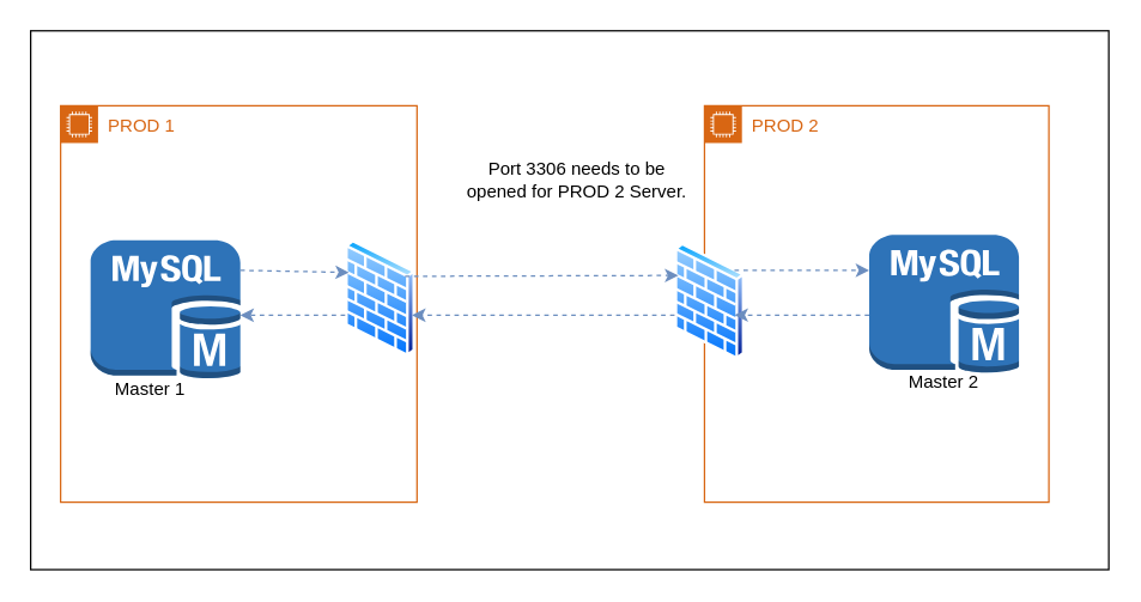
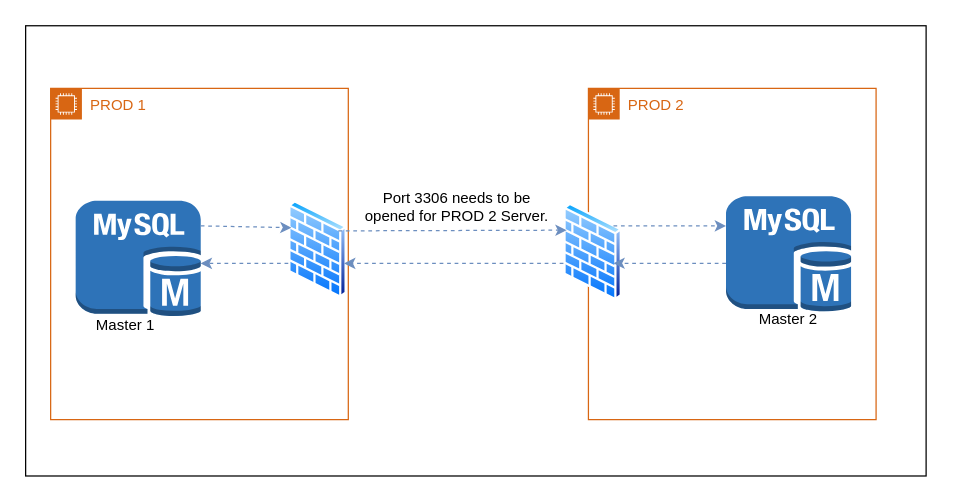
- <mxCell id="17" value="Port 3306 needs to be opened for PROD 2 Server." style="text;html=1;align=center;verticalAlign=middle;whiteSpace=wrap;rounded=0;" vertex="1" parent="1"><mxGeometry x="310" y="105" width="150" height="30" as="geometry" /></mxCell>
+ <mxCell id="17" value="Port 3306 needs to be opened for PROD 2 Server." style="text;html=1;align=center;verticalAlign=middle;whiteSpace=wrap;rounded=0;" vertex="1" parent="1"><mxGeometry x="290" y="150" width="150" height="30" as="geometry" /></mxCell>
